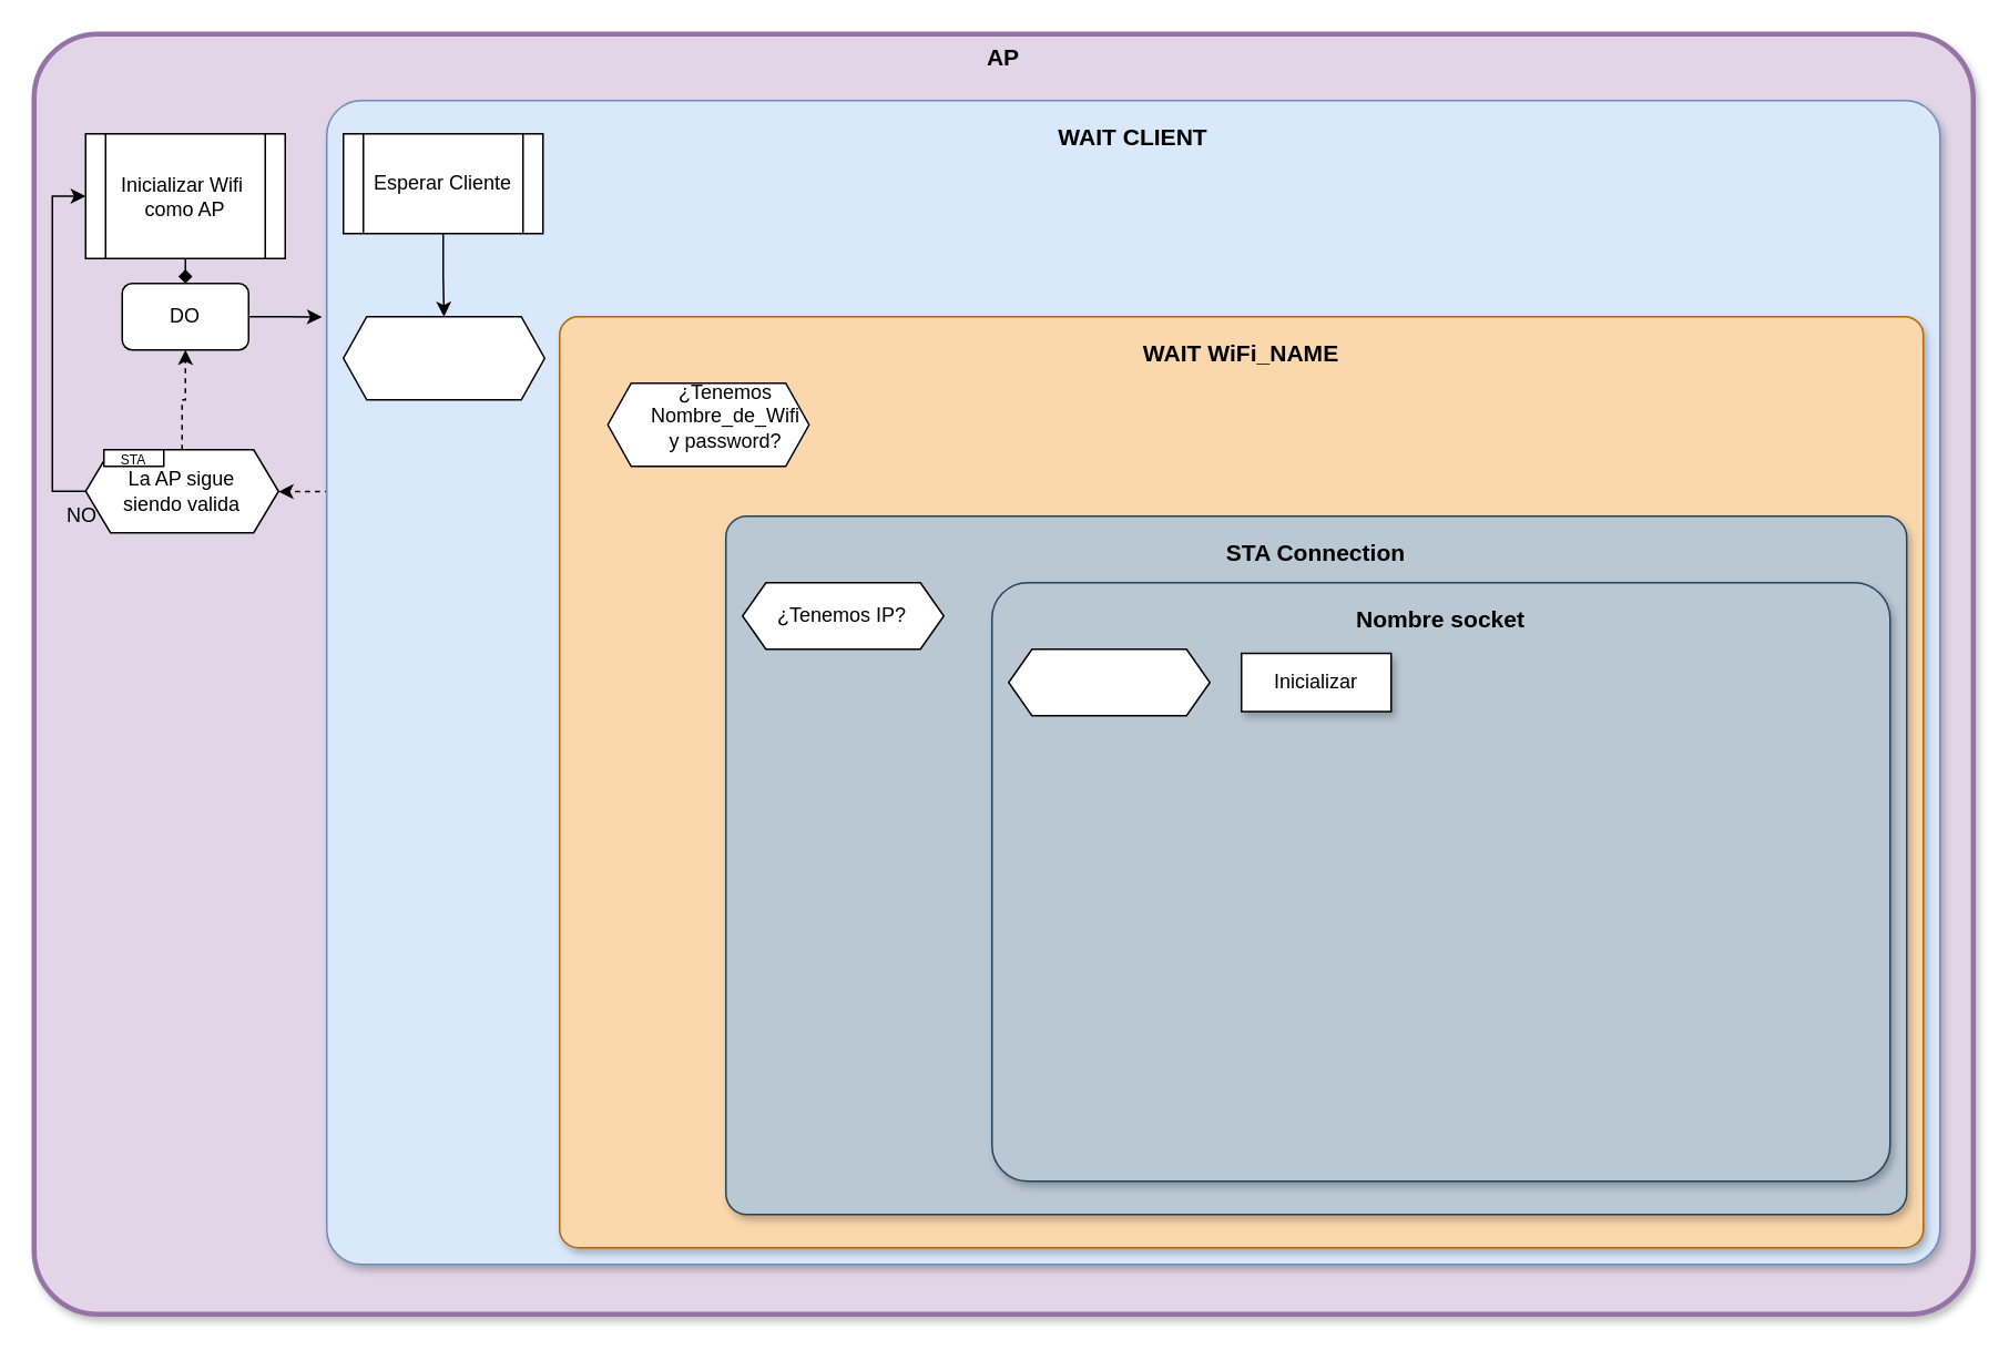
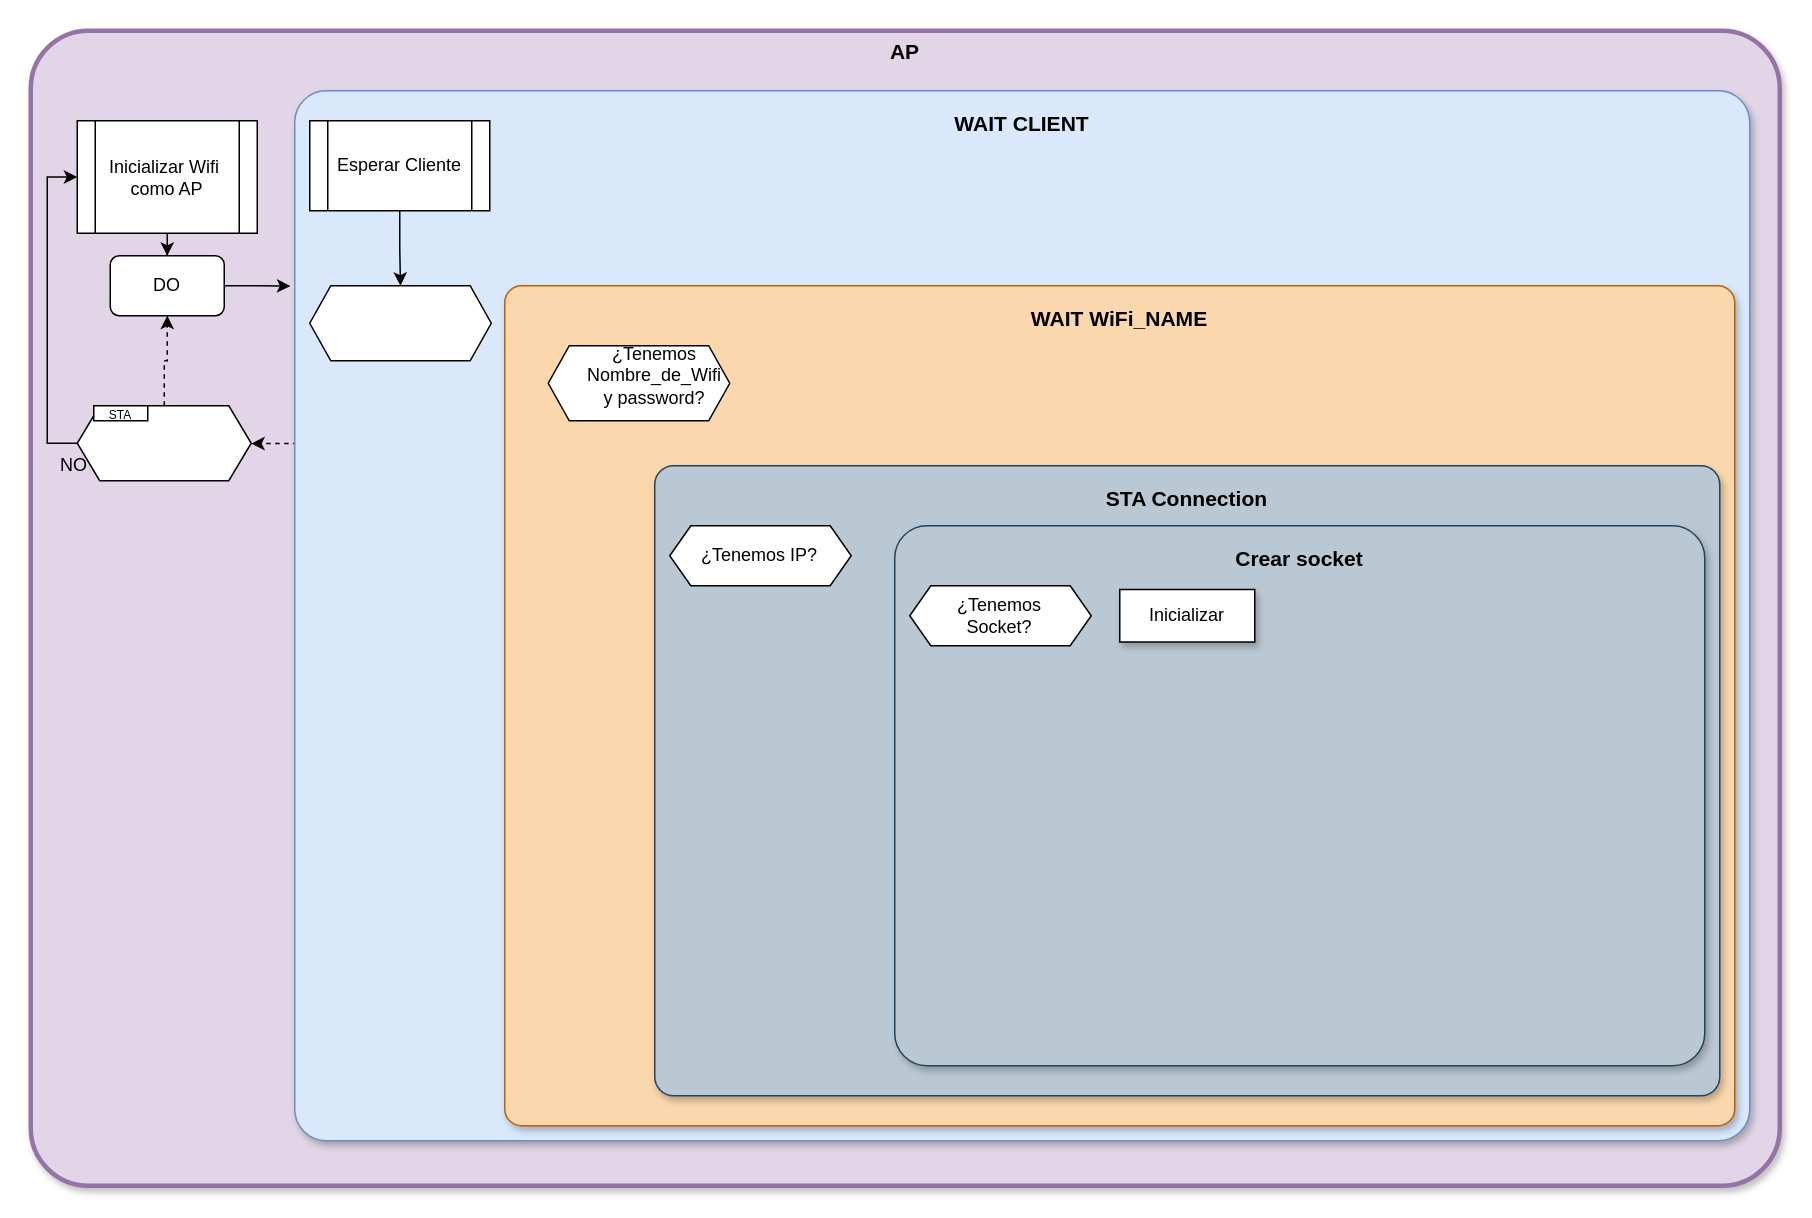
- <mxCell id="8" style="edgeStyle=orthogonalEdgeStyle;rounded=0;orthogonalLoop=1;jettySize=auto;html=1;endArrow=diamond;" edge="1" parent="2" source="9" target="11"><mxGeometry relative="1" as="geometry" /></mxCell>
+ <mxCell id="8" style="edgeStyle=orthogonalEdgeStyle;rounded=0;orthogonalLoop=1;jettySize=auto;html=1;" edge="1" parent="2" source="9" target="11"><mxGeometry relative="1" as="geometry" /></mxCell>
- <mxCell id="6" value="La AP sigue siendo valida" style="text;html=1;strokeColor=none;fillColor=none;align=center;verticalAlign=middle;whiteSpace=wrap;rounded=0;" vertex="1" parent="5"><mxGeometry x="13" y="10" width="90" height="30" as="geometry" /></mxCell>
- <mxCell id="23" value="&lt;h3&gt;Nombre socket&lt;/h3&gt;" style="rounded=1;whiteSpace=wrap;html=1;shadow=1;glass=0;comic=0;strokeWidth=1;fillColor=#bac8d3;strokeColor=#23445d;overflow=fill;container=1;collapsible=0;recursiveResize=0;arcSize=6;" parent="1" vertex="1"><mxGeometry x="596" y="350" width="540" height="360" as="geometry" /></mxCell>
+ <mxCell id="23" value="&lt;h3&gt;Crear socket&lt;/h3&gt;" style="rounded=1;whiteSpace=wrap;html=1;shadow=1;glass=0;comic=0;strokeWidth=1;fillColor=#bac8d3;strokeColor=#23445d;overflow=fill;container=1;collapsible=0;recursiveResize=0;arcSize=6;" parent="1" vertex="1"><mxGeometry x="596" y="350" width="540" height="360" as="geometry" /></mxCell>
+ <mxCell id="25" value="¿Tenemos Socket?" style="text;html=1;strokeColor=none;fillColor=none;align=center;verticalAlign=middle;whiteSpace=wrap;rounded=0;" parent="24" vertex="1"><mxGeometry x="14.5" y="5" width="90" height="30" as="geometry" /></mxCell>
